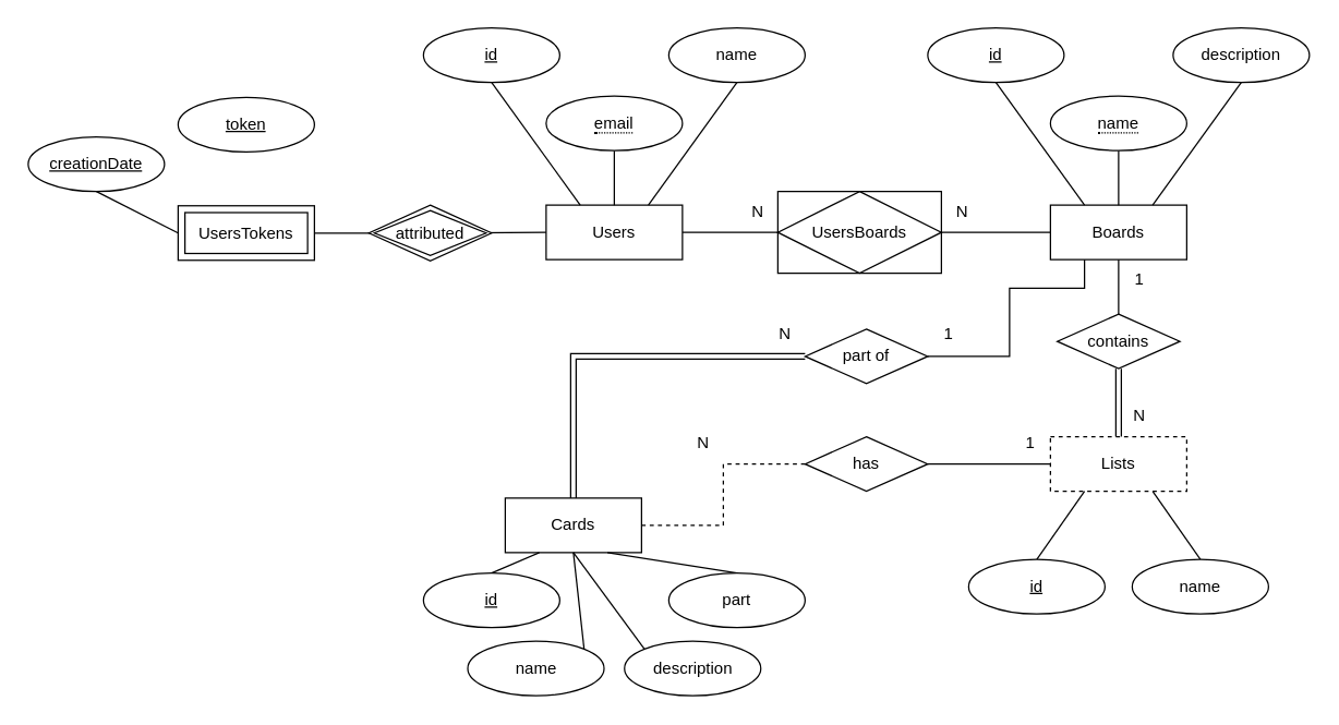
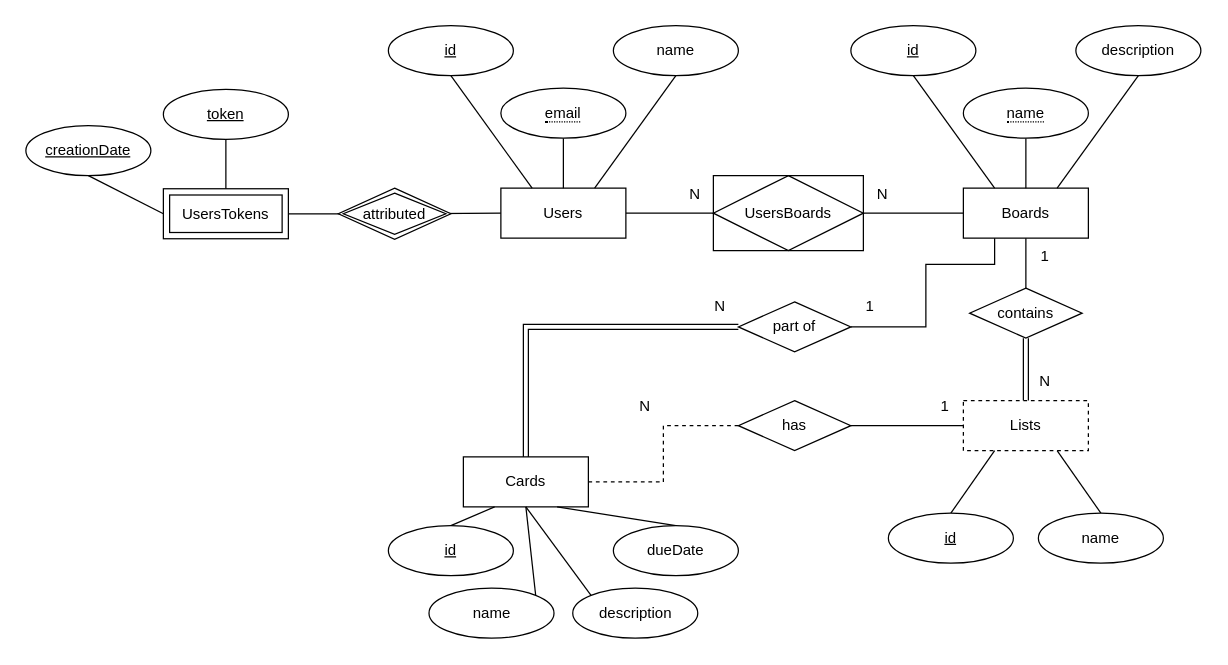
+ <mxCell id="49" style="rounded=0;orthogonalLoop=1;jettySize=auto;html=1;exitX=0.5;exitY=1;exitDx=0;exitDy=0;entryX=0.5;entryY=0;entryDx=0;entryDy=0;endArrow=none;endFill=0;" parent="1" source="50" target="26" edge="1"><mxGeometry relative="1" as="geometry" /></mxCell>
- <mxCell id="34" value="part" style="ellipse;whiteSpace=wrap;html=1;align=center;" parent="1" vertex="1"><mxGeometry x="490" y="420" width="100" height="40" as="geometry" /></mxCell>
+ <mxCell id="34" value="dueDate" style="ellipse;whiteSpace=wrap;html=1;align=center;" parent="1" vertex="1"><mxGeometry x="490" y="420" width="100" height="40" as="geometry" /></mxCell>
